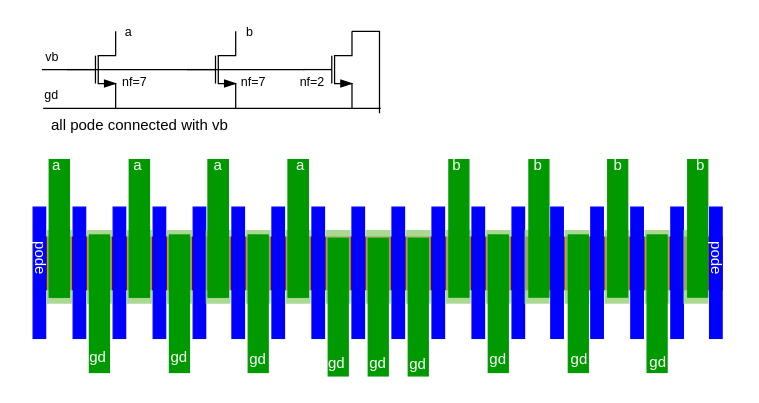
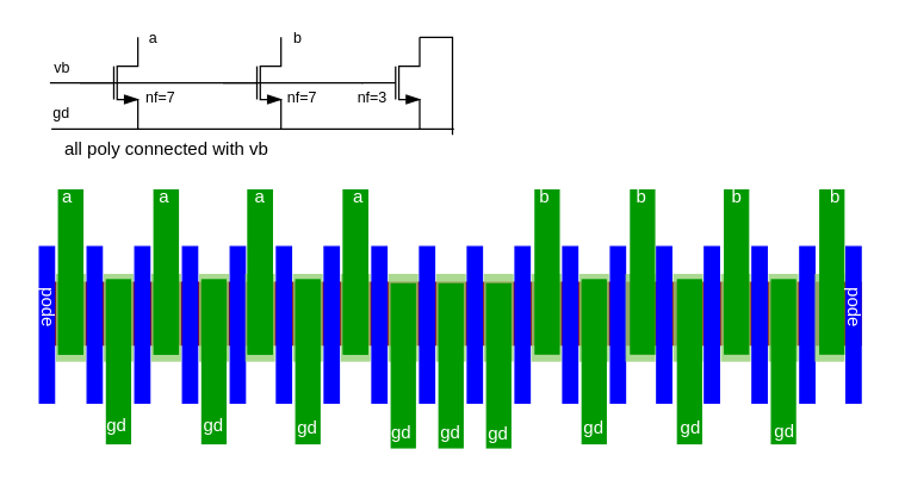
- <mxCell id="91" value="nf=2" style="text;html=1;strokeColor=none;fillColor=none;align=center;verticalAlign=middle;whiteSpace=wrap;rounded=0;fontSize=10;fontColor=#000000;" vertex="1" parent="1"><mxGeometry x="235" y="60" width="29" height="10" as="geometry" /></mxCell>
+ <mxCell id="91" value="nf=3" style="text;html=1;strokeColor=none;fillColor=none;align=center;verticalAlign=middle;whiteSpace=wrap;rounded=0;fontSize=10;fontColor=#000000;" vertex="1" parent="1"><mxGeometry x="235" y="60" width="29" height="10" as="geometry" /></mxCell>
- <mxCell id="76" value="&lt;font style=&quot;font-size: 12px&quot;&gt;all pode connected with vb&lt;/font&gt;" style="text;html=1;strokeColor=none;fillColor=none;align=center;verticalAlign=middle;whiteSpace=wrap;rounded=0;fontSize=10;fontColor=#000000;" vertex="1" parent="1"><mxGeometry x="27" y="85" width="169" height="30" as="geometry" /></mxCell>
+ <mxCell id="76" value="&lt;font style=&quot;font-size: 12px&quot;&gt;all poly connected with vb&lt;/font&gt;" style="text;html=1;strokeColor=none;fillColor=none;align=center;verticalAlign=middle;whiteSpace=wrap;rounded=0;fontSize=10;fontColor=#000000;" vertex="1" parent="1"><mxGeometry x="27" y="85" width="169" height="30" as="geometry" /></mxCell>
